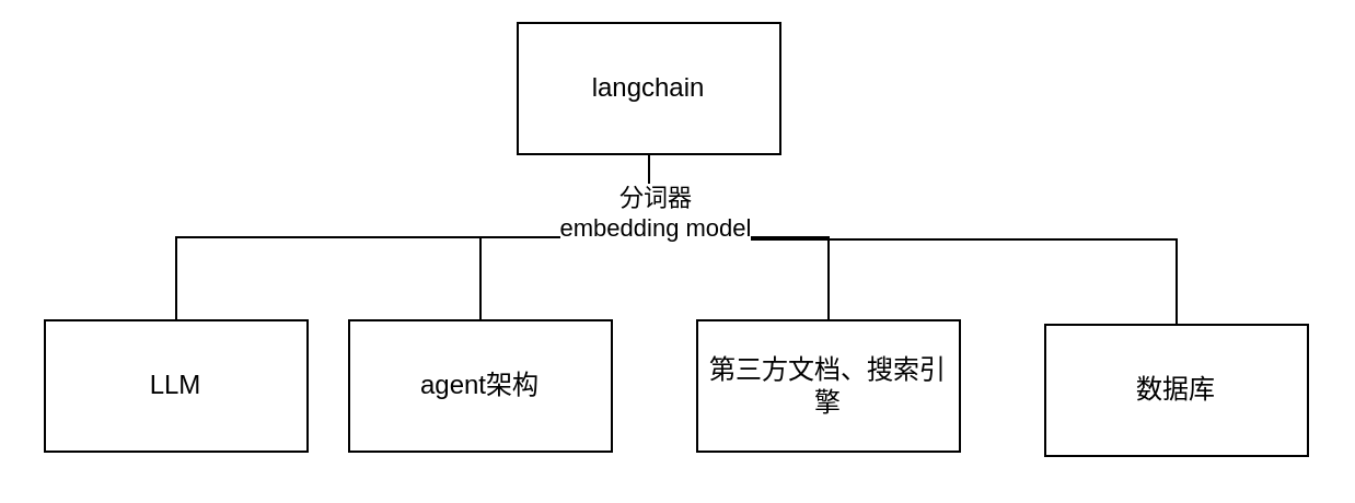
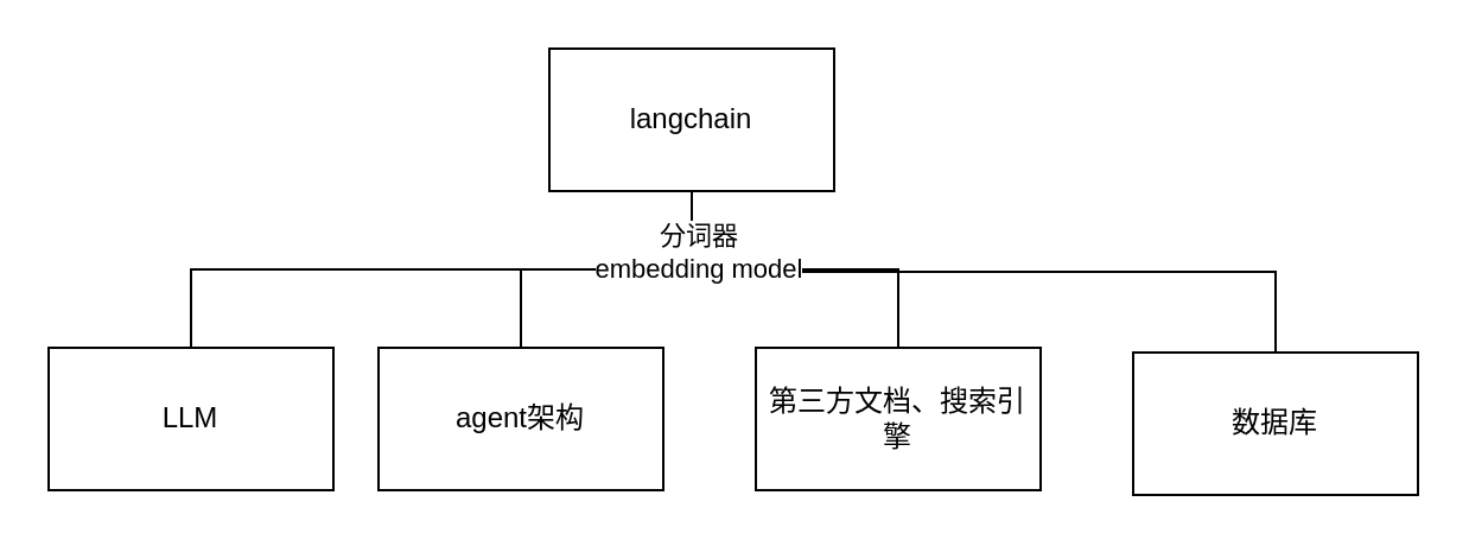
- <mxCell id="2" value="langchain" style="rounded=0;whiteSpace=wrap;html=1;" vertex="1" parent="1"><mxGeometry x="236" y="10" width="120" height="60" as="geometry" /></mxCell>
+ <mxCell id="2" value="langchain" style="rounded=0;whiteSpace=wrap;html=1;" vertex="1" parent="1"><mxGeometry x="231" y="20" width="120" height="60" as="geometry" /></mxCell>
